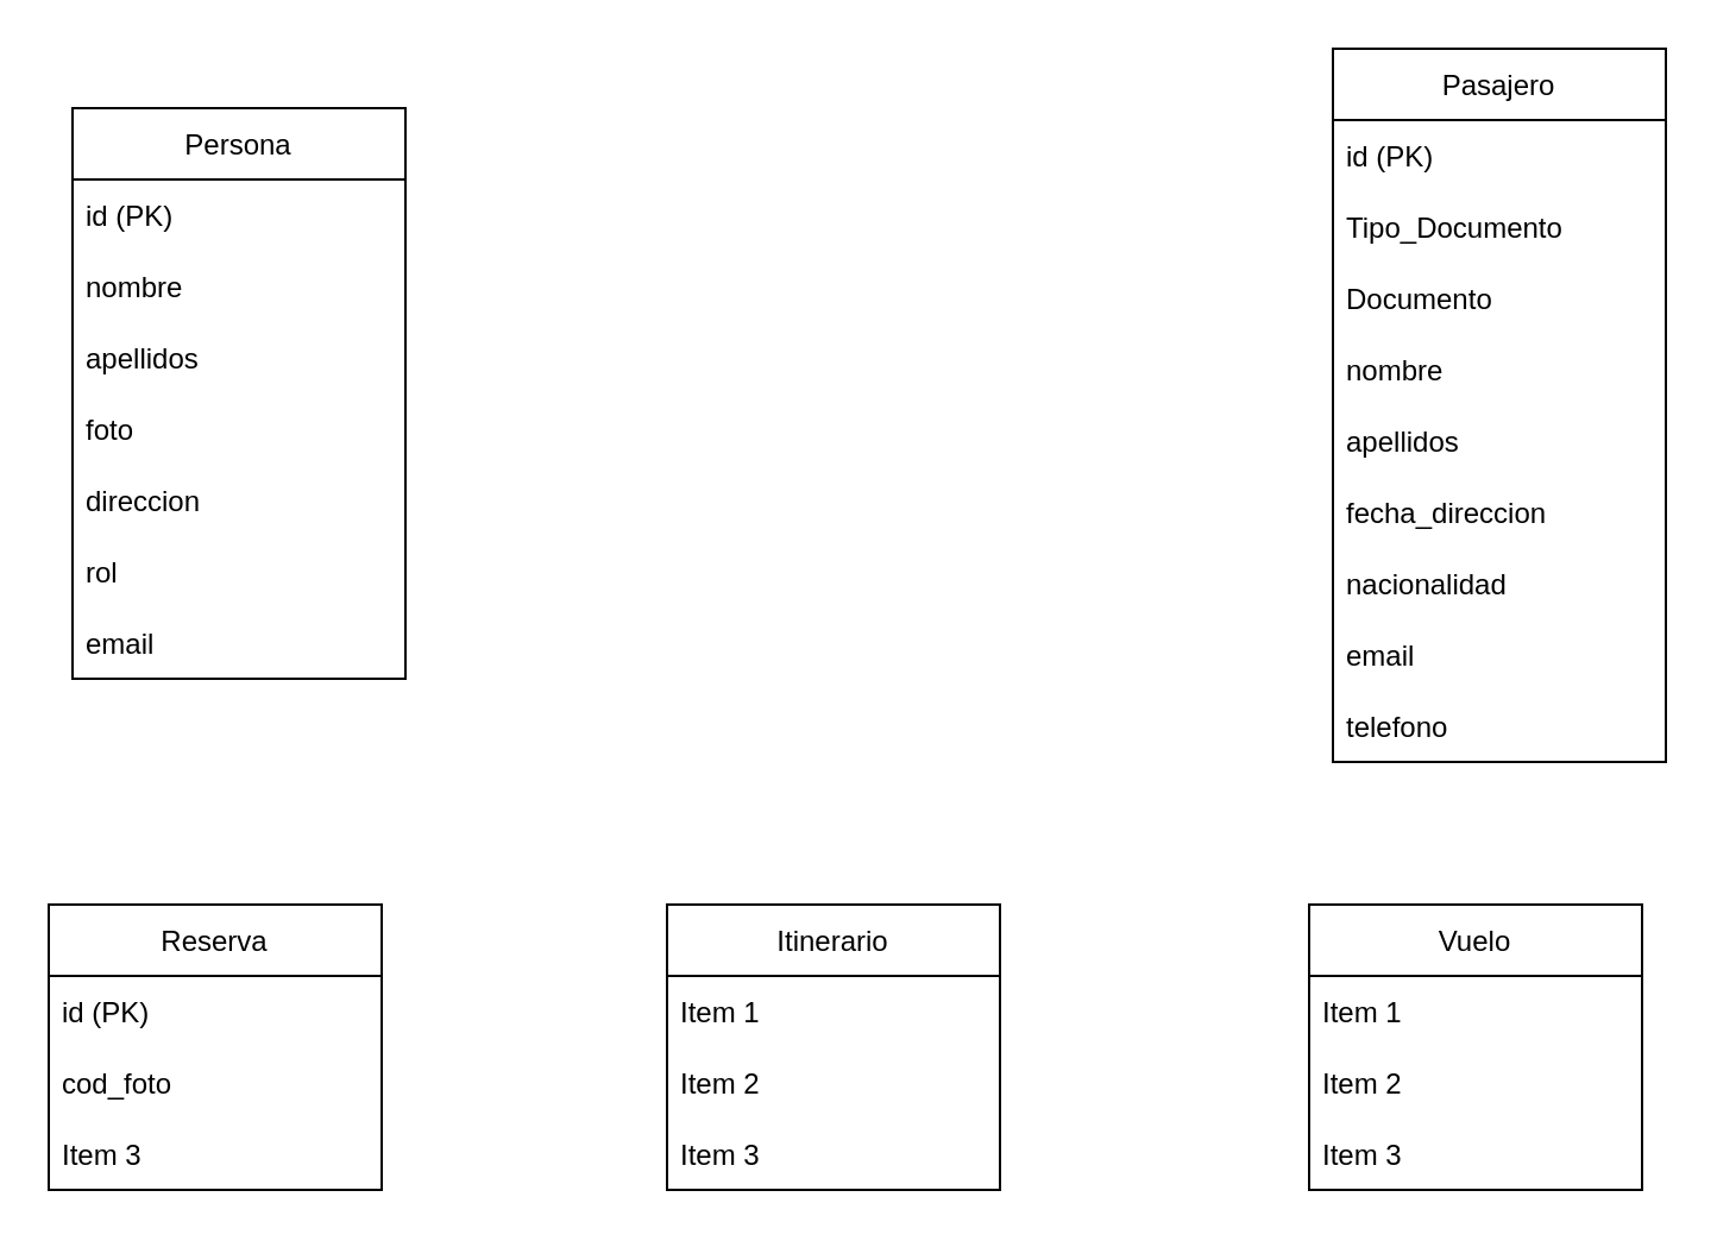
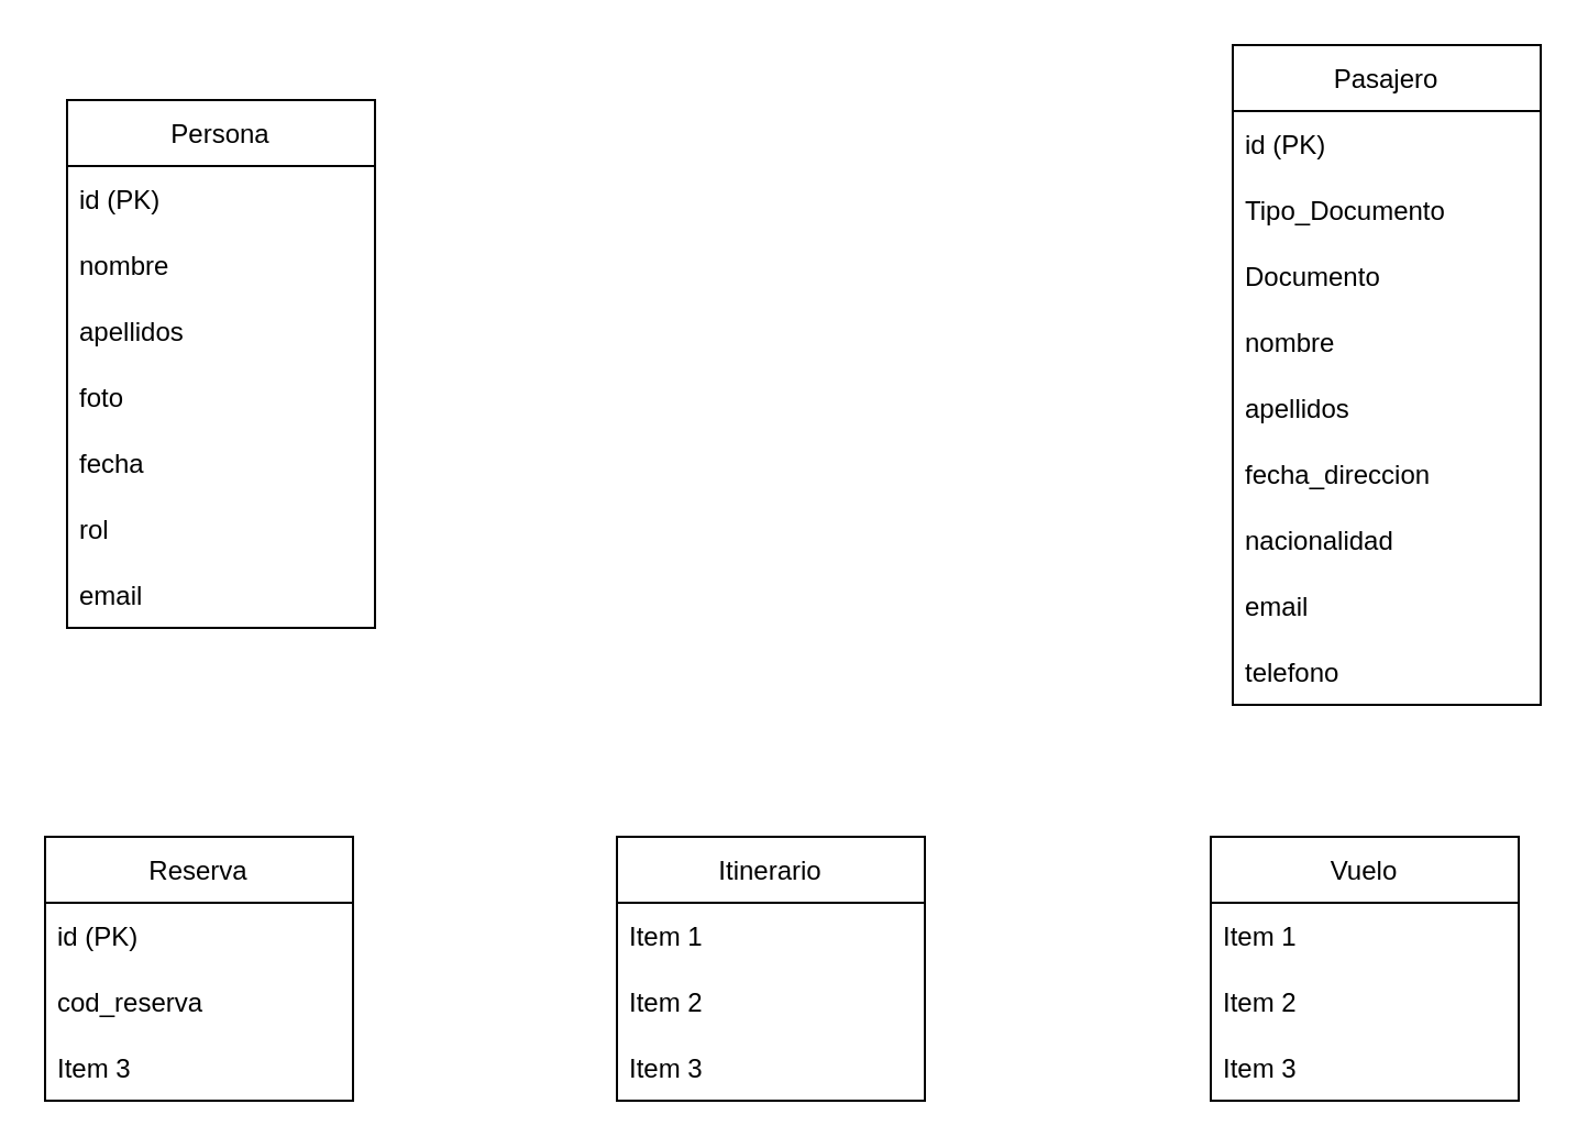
- <mxCell id="7" value="direccion" style="text;strokeColor=none;fillColor=none;align=left;verticalAlign=middle;spacingLeft=4;spacingRight=4;overflow=hidden;points=[[0,0.5],[1,0.5]];portConstraint=eastwest;rotatable=0;" vertex="1" parent="2"><mxGeometry y="150" width="140" height="30" as="geometry" /></mxCell>
+ <mxCell id="7" value="fecha" style="text;strokeColor=none;fillColor=none;align=left;verticalAlign=middle;spacingLeft=4;spacingRight=4;overflow=hidden;points=[[0,0.5],[1,0.5]];portConstraint=eastwest;rotatable=0;" vertex="1" parent="2"><mxGeometry y="150" width="140" height="30" as="geometry" /></mxCell>
- <mxCell id="22" value="cod_foto" style="text;strokeColor=none;fillColor=none;align=left;verticalAlign=middle;spacingLeft=4;spacingRight=4;overflow=hidden;points=[[0,0.5],[1,0.5]];portConstraint=eastwest;rotatable=0;" parent="20" vertex="1"><mxGeometry y="60" width="140" height="30" as="geometry" /></mxCell>
+ <mxCell id="22" value="cod_reserva" style="text;strokeColor=none;fillColor=none;align=left;verticalAlign=middle;spacingLeft=4;spacingRight=4;overflow=hidden;points=[[0,0.5],[1,0.5]];portConstraint=eastwest;rotatable=0;" parent="20" vertex="1"><mxGeometry y="60" width="140" height="30" as="geometry" /></mxCell>
